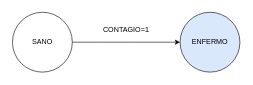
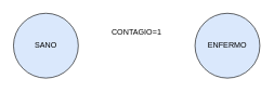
- <mxCell id="3" value="SANO" style="ellipse;whiteSpace=wrap;html=1;aspect=fixed;" vertex="1" parent="1"><mxGeometry x="20" y="20" width="100" height="100" as="geometry" /></mxCell>
+ <mxCell id="3" value="SANO" style="ellipse;whiteSpace=wrap;html=1;aspect=fixed;fillColor=#dae8fc;" vertex="1" parent="1"><mxGeometry x="20" y="20" width="100" height="100" as="geometry" /></mxCell>
- <mxCell id="2" style="edgeStyle=orthogonalEdgeStyle;curved=1;rounded=0;orthogonalLoop=1;jettySize=auto;html=1;exitX=1;exitY=0.5;exitDx=0;exitDy=0;entryX=0;entryY=0.5;entryDx=0;entryDy=0;" edge="1" parent="1" source="3" target="4"><mxGeometry relative="1" as="geometry" /></mxCell>
